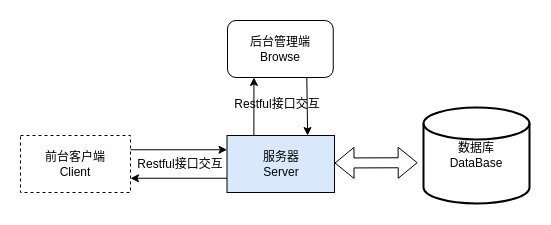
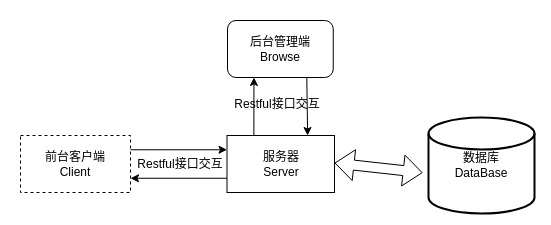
- <mxCell id="11" value="数据库&lt;br&gt;DataBase" style="strokeWidth=2;html=1;shape=mxgraph.flowchart.database;whiteSpace=wrap;" vertex="1" parent="1"><mxGeometry x="423" y="107" width="106" height="96" as="geometry" /></mxCell>
+ <mxCell id="11" value="数据库&lt;br&gt;DataBase" style="strokeWidth=2;html=1;shape=mxgraph.flowchart.database;whiteSpace=wrap;" vertex="1" parent="1"><mxGeometry x="428" y="117" width="106" height="96" as="geometry" /></mxCell>
- <mxCell id="4" value="服务器&lt;br&gt;Server" style="rounded=0;whiteSpace=wrap;html=1;fillColor=#dae8fc;" vertex="1" parent="1"><mxGeometry x="226.5" y="135" width="107.5" height="57" as="geometry" /></mxCell>
+ <mxCell id="4" value="服务器&lt;br&gt;Server" style="rounded=0;whiteSpace=wrap;html=1;" vertex="1" parent="1"><mxGeometry x="226.5" y="135" width="107.5" height="57" as="geometry" /></mxCell>
